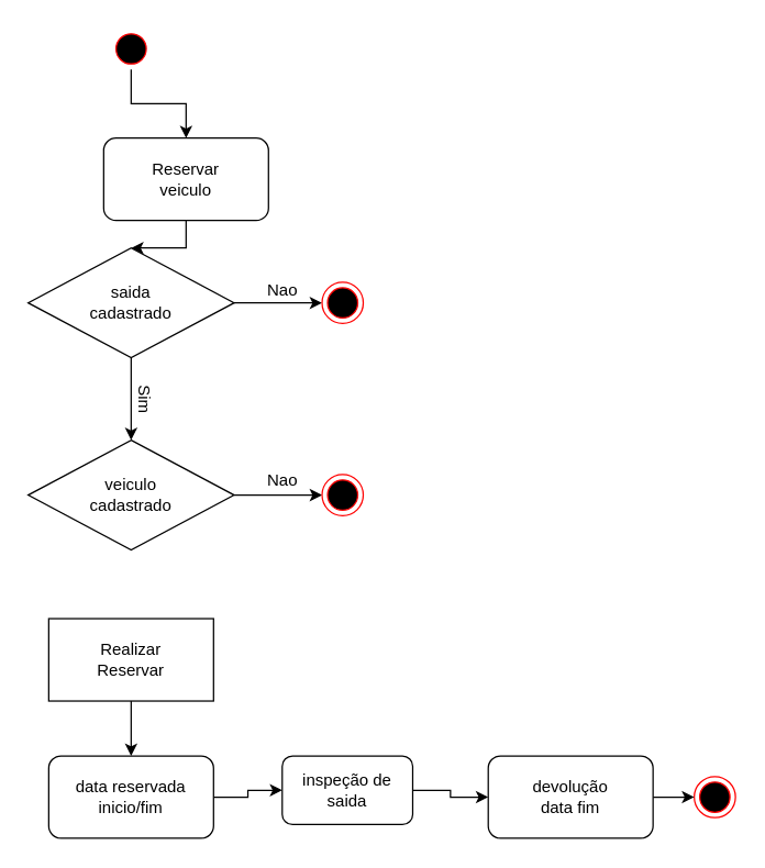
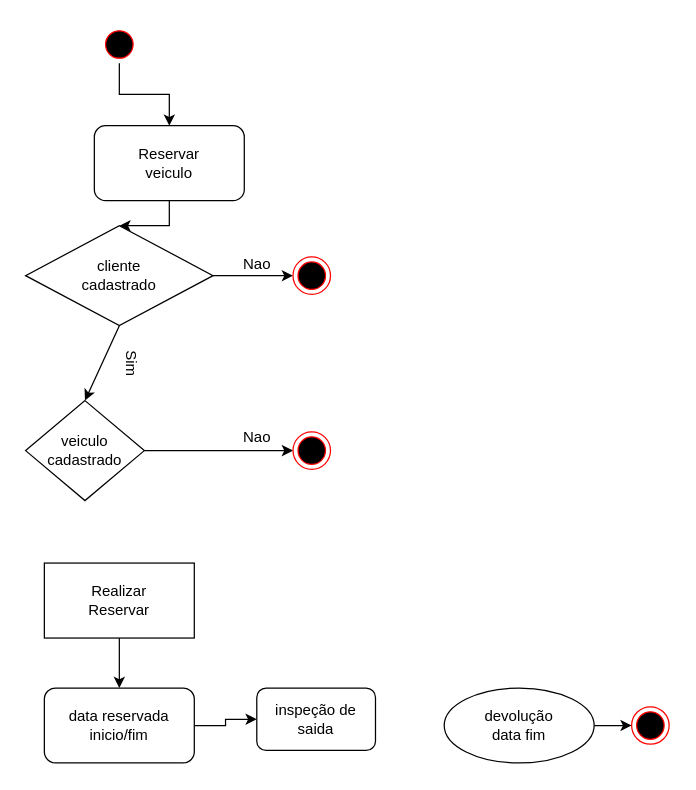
- <mxCell id="7" value="saida&lt;br&gt;cadastrado" style="rhombus;whiteSpace=wrap;html=1;" vertex="1" parent="1"><mxGeometry x="20" y="180" width="150" height="80" as="geometry" /></mxCell>
+ <mxCell id="7" value="cliente&lt;br&gt;cadastrado" style="rhombus;whiteSpace=wrap;html=1;" vertex="1" parent="1"><mxGeometry x="20" y="180" width="150" height="80" as="geometry" /></mxCell>
- <mxCell id="12" value="veiculo&lt;br&gt;cadastrado" style="rhombus;whiteSpace=wrap;html=1;" vertex="1" parent="1"><mxGeometry x="20" y="320" width="150" height="80" as="geometry" /></mxCell>
+ <mxCell id="12" value="veiculo&lt;br&gt;cadastrado" style="rhombus;whiteSpace=wrap;html=1;" vertex="1" parent="1"><mxGeometry x="20" y="320" width="95" height="80" as="geometry" /></mxCell>
- <mxCell id="20" style="edgeStyle=orthogonalEdgeStyle;rounded=0;orthogonalLoop=1;jettySize=auto;html=1;entryX=0;entryY=0.5;entryDx=0;entryDy=0;" edge="1" parent="1" source="21" target="24"><mxGeometry relative="1" as="geometry" /></mxCell>
- <mxCell id="24" value="devolução&lt;br&gt;data fim" style="rounded=1;whiteSpace=wrap;html=1;" vertex="1" parent="1"><mxGeometry x="355" y="550" width="120" height="60" as="geometry" /></mxCell>
+ <mxCell id="24" value="devolução&lt;br&gt;data fim" style="ellipse;whiteSpace=wrap;html=1;" vertex="1" parent="1"><mxGeometry x="355" y="550" width="120" height="60" as="geometry" /></mxCell>
